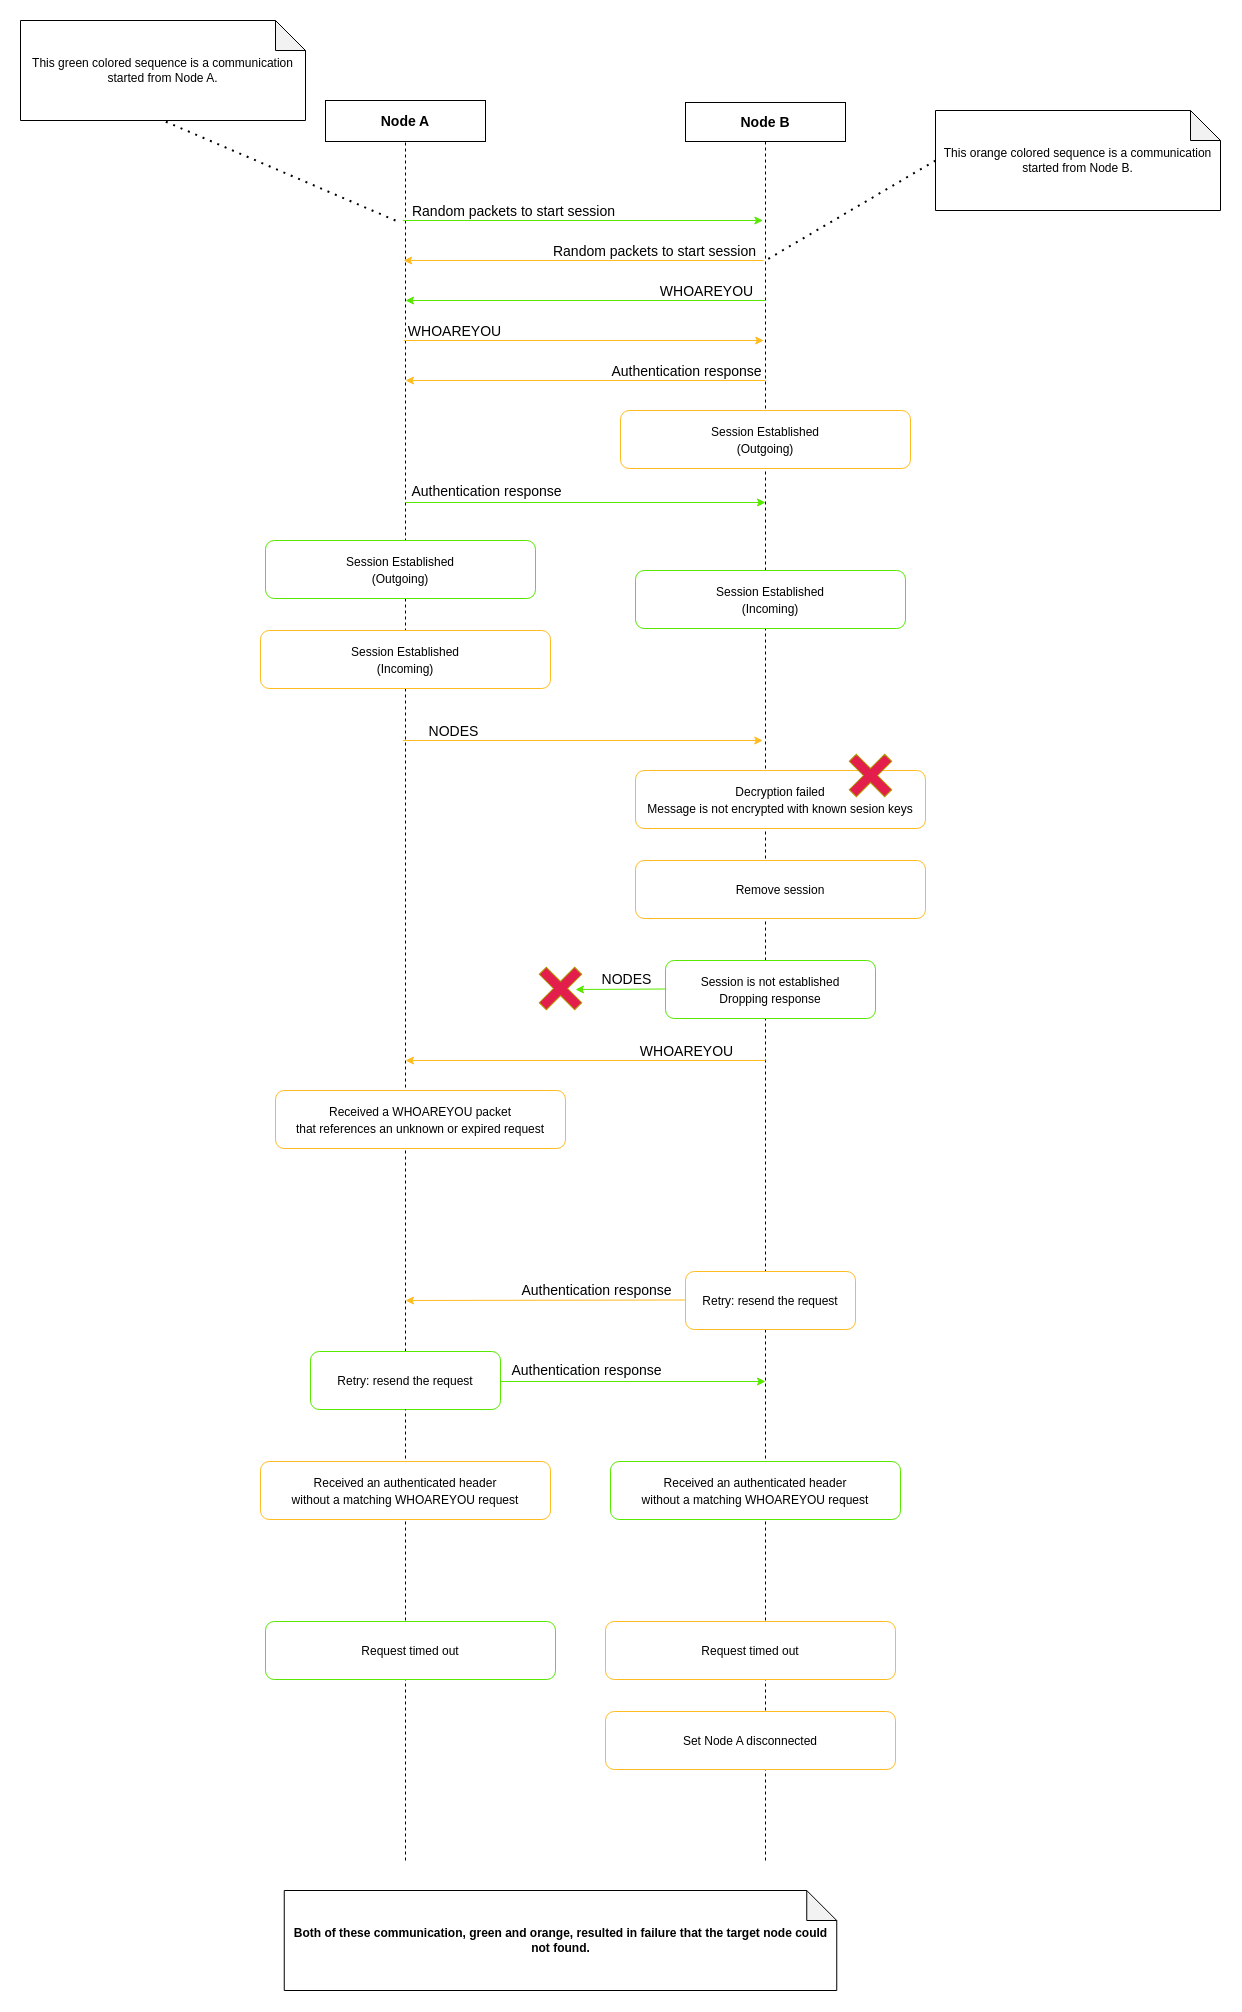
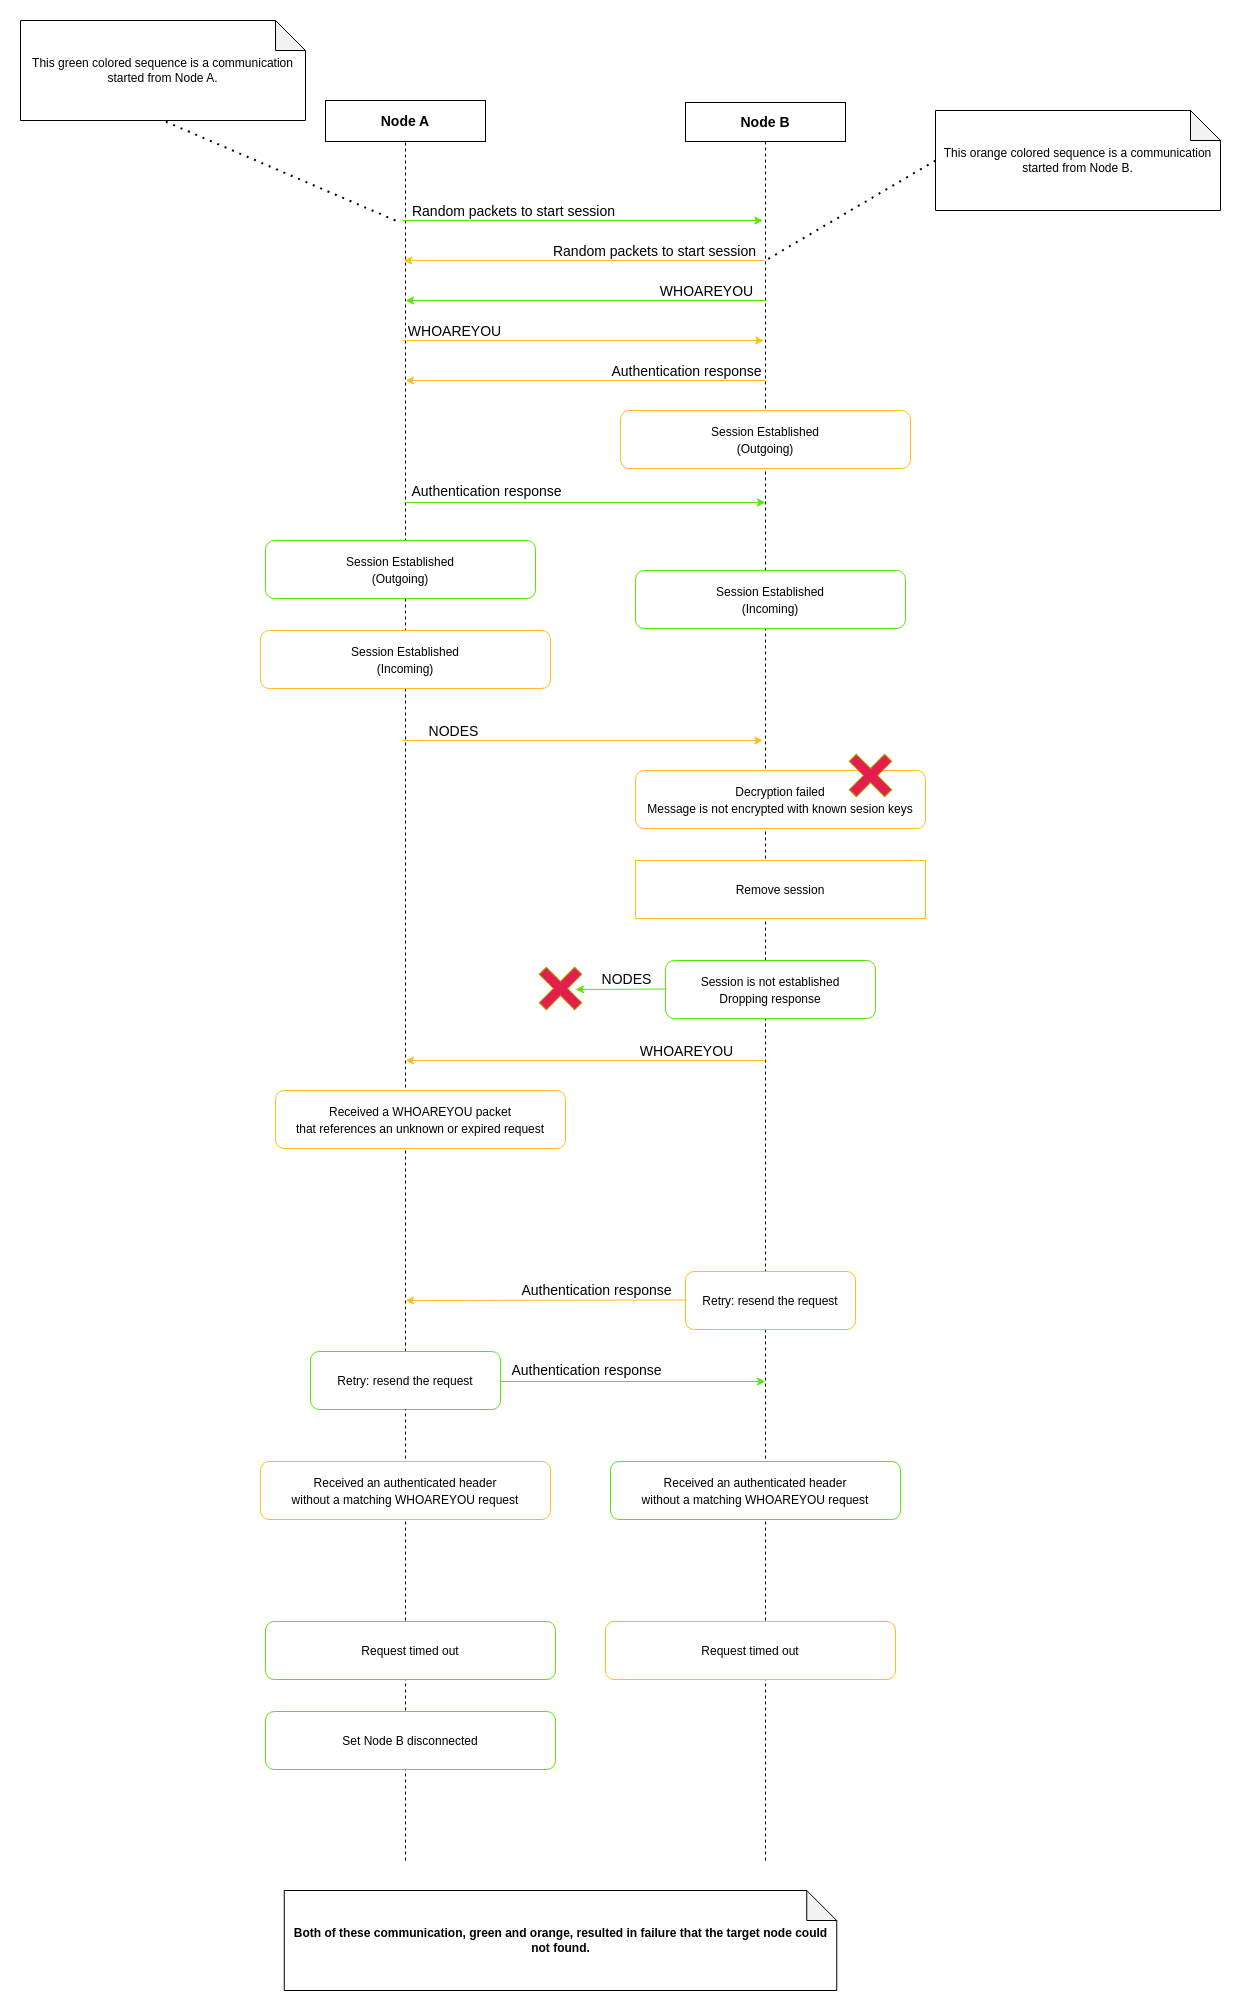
- <mxCell id="23" value="&lt;span style=&quot;font-size: 12px&quot;&gt;Remove session&lt;br&gt;&lt;/span&gt;" style="rounded=1;whiteSpace=wrap;html=1;fontSize=14;strokeColor=#FFBC21;" parent="1" vertex="1"><mxGeometry x="635" y="860" width="290" height="58" as="geometry" /></mxCell>
+ <mxCell id="23" value="&lt;span style=&quot;font-size: 12px&quot;&gt;Remove session&lt;br&gt;&lt;/span&gt;" style="whiteSpace=wrap;html=1;fontSize=14;strokeColor=#FFBC21;rounded=0;" parent="1" vertex="1"><mxGeometry x="635" y="860" width="290" height="58" as="geometry" /></mxCell>
+ <mxCell id="51" value="&lt;span style=&quot;font-size: 12px&quot;&gt;Set Node B disconnected&lt;br&gt;&lt;/span&gt;" style="rounded=1;whiteSpace=wrap;html=1;fontSize=14;strokeColor=#58E800;" parent="1" vertex="1"><mxGeometry x="265" y="1711" width="290" height="58" as="geometry" /></mxCell>
- <mxCell id="49" value="&lt;span style=&quot;font-size: 12px&quot;&gt;Set Node A disconnected&lt;/span&gt;&lt;span style=&quot;font-size: 12px&quot;&gt;&lt;br&gt;&lt;/span&gt;" style="rounded=1;whiteSpace=wrap;html=1;fontSize=14;strokeColor=#FFBC21;" vertex="1" parent="1"><mxGeometry x="605" y="1711" width="290" height="58" as="geometry" /></mxCell>
